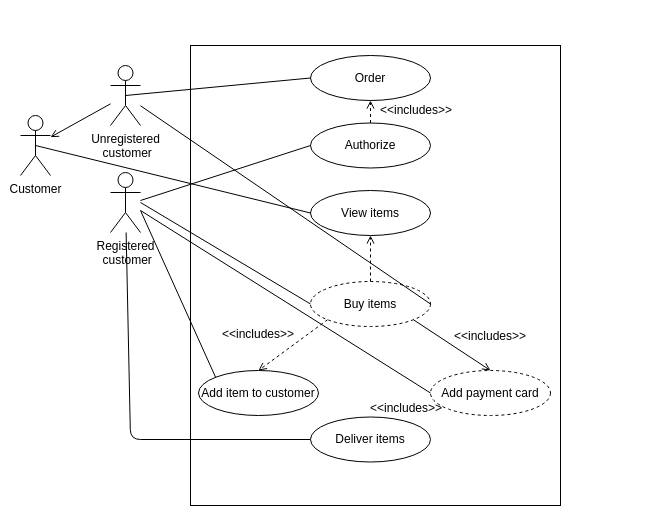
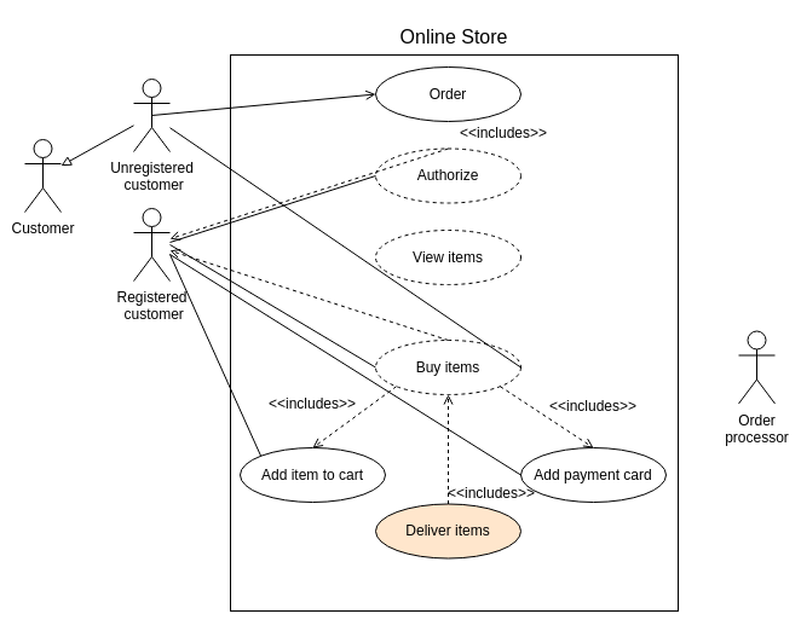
+ <mxCell id="7" value="&lt;font style=&quot;font-size: 16px&quot;&gt;Online Store&lt;/font&gt;" style="text;html=1;strokeColor=none;fillColor=none;align=center;verticalAlign=middle;whiteSpace=wrap;rounded=0;" vertex="1" parent="1"><mxGeometry x="318" y="20" width="114" height="20" as="geometry" /></mxCell>
- <mxCell id="14" value="" style="endArrow=none;html=1;exitX=0.5;exitY=0.5;exitDx=0;exitDy=0;exitPerimeter=0;entryX=0;entryY=0.5;entryDx=0;entryDy=0;" edge="1" parent="1" source="3" target="8"><mxGeometry width="50" height="50" relative="1" as="geometry"><mxPoint x="230" y="250" as="sourcePoint" /><mxPoint x="280" y="200" as="targetPoint" /></mxGeometry></mxCell>
+ <mxCell id="14" value="" style="endArrow=open;html=1;exitX=0.5;exitY=0.5;exitDx=0;exitDy=0;exitPerimeter=0;entryX=0;entryY=0.5;entryDx=0;entryDy=0;" edge="1" parent="1" source="3" target="8"><mxGeometry width="50" height="50" relative="1" as="geometry"><mxPoint x="230" y="250" as="sourcePoint" /><mxPoint x="280" y="200" as="targetPoint" /></mxGeometry></mxCell>
- <mxCell id="15" value="" style="endArrow=open;html=1;entryX=0.5;entryY=1;entryDx=0;entryDy=0;exitX=0.5;exitY=0;exitDx=0;exitDy=0;endFill=0;dashed=1;" edge="1" parent="1" source="9" target="8"><mxGeometry width="50" height="50" relative="1" as="geometry"><mxPoint x="430" y="130" as="sourcePoint" /><mxPoint x="480" y="80" as="targetPoint" /></mxGeometry></mxCell>
+ <mxCell id="15" value="" style="endArrow=open;html=1;exitX=0.5;exitY=0;exitDx=0;exitDy=0;endFill=0;dashed=1;" edge="1" parent="1" source="9" target="4"><mxGeometry width="50" height="50" relative="1" as="geometry"><mxPoint x="430" y="130" as="sourcePoint" /><mxPoint x="480" y="80" as="targetPoint" /></mxGeometry></mxCell>
- <mxCell id="5" value="" style="endArrow=open;html=1;endFill=0;" edge="1" parent="1" source="3" target="2"><mxGeometry width="50" height="50" relative="1" as="geometry"><mxPoint x="110" y="205" as="sourcePoint" /><mxPoint x="70" y="175" as="targetPoint" /></mxGeometry></mxCell>
+ <mxCell id="5" value="" style="endArrow=block;html=1;endFill=0;" edge="1" parent="1" source="3" target="2"><mxGeometry width="50" height="50" relative="1" as="geometry"><mxPoint x="110" y="205" as="sourcePoint" /><mxPoint x="70" y="175" as="targetPoint" /></mxGeometry></mxCell>
- <mxCell id="9" value="Authorize" style="ellipse;whiteSpace=wrap;html=1;" vertex="1" parent="1"><mxGeometry x="310" y="122.5" width="120" height="45" as="geometry" /></mxCell>
+ <mxCell id="9" value="Authorize" style="ellipse;whiteSpace=wrap;html=1;dashed=1;" vertex="1" parent="1"><mxGeometry x="310" y="122.5" width="120" height="45" as="geometry" /></mxCell>
- <mxCell id="22" value="" style="endArrow=none;html=1;entryX=0;entryY=0.5;entryDx=0;entryDy=0;exitX=0.5;exitY=0.5;exitDx=0;exitDy=0;exitPerimeter=0;" edge="1" parent="1" source="2" target="10"><mxGeometry width="50" height="50" relative="1" as="geometry"><mxPoint x="130" y="100" as="sourcePoint" /><mxPoint x="320" y="87.5" as="targetPoint" /></mxGeometry></mxCell>
- <mxCell id="10" value="View items" style="ellipse;whiteSpace=wrap;html=1;" vertex="1" parent="1"><mxGeometry x="310" y="190" width="120" height="45" as="geometry" /></mxCell>
+ <mxCell id="10" value="View items" style="ellipse;whiteSpace=wrap;html=1;dashed=1;" vertex="1" parent="1"><mxGeometry x="310" y="190" width="120" height="45" as="geometry" /></mxCell>
- <mxCell id="17" value="" style="endArrow=open;html=1;exitX=0.5;exitY=0;exitDx=0;exitDy=0;endFill=0;dashed=1;entryX=0.5;entryY=1;entryDx=0;entryDy=0;" edge="1" parent="1" source="11" target="10"><mxGeometry width="50" height="50" relative="1" as="geometry"><mxPoint x="380" y="132.5" as="sourcePoint" /><mxPoint x="370" y="230" as="targetPoint" /></mxGeometry></mxCell>
+ <mxCell id="17" value="" style="endArrow=open;html=1;exitX=0.5;exitY=0;exitDx=0;exitDy=0;endFill=0;dashed=1;" edge="1" parent="1" source="11" target="4"><mxGeometry width="50" height="50" relative="1" as="geometry"><mxPoint x="380" y="132.5" as="sourcePoint" /><mxPoint x="370" y="230" as="targetPoint" /></mxGeometry></mxCell>
+ <mxCell id="27" value="Order &lt;br&gt;processor" style="shape=umlActor;verticalLabelPosition=bottom;verticalAlign=top;html=1;outlineConnect=0;" vertex="1" parent="1"><mxGeometry x="610" y="273.5" width="30" height="60" as="geometry" /></mxCell>
- <mxCell id="16" value="" style="endArrow=open;html=1;entryX=0.5;entryY=0;entryDx=0;entryDy=0;exitX=1;exitY=1;exitDx=0;exitDy=0;endFill=0;dashed=0;" edge="1" parent="1" source="11" target="12"><mxGeometry width="50" height="50" relative="1" as="geometry"><mxPoint x="413" y="132.5" as="sourcePoint" /><mxPoint x="413" y="110" as="targetPoint" /></mxGeometry></mxCell>
+ <mxCell id="16" value="" style="endArrow=open;html=1;entryX=0.5;entryY=0;entryDx=0;entryDy=0;exitX=1;exitY=1;exitDx=0;exitDy=0;endFill=0;dashed=1;" edge="1" parent="1" source="11" target="12"><mxGeometry width="50" height="50" relative="1" as="geometry"><mxPoint x="413" y="132.5" as="sourcePoint" /><mxPoint x="413" y="110" as="targetPoint" /></mxGeometry></mxCell>
+ <mxCell id="31" value="" style="endArrow=open;html=1;exitX=0.5;exitY=0;exitDx=0;exitDy=0;endFill=0;dashed=1;entryX=0.5;entryY=1;entryDx=0;entryDy=0;" edge="1" parent="1" source="29" target="11"><mxGeometry width="50" height="50" relative="1" as="geometry"><mxPoint x="337.1" y="329.23" as="sourcePoint" /><mxPoint x="268" y="380" as="targetPoint" /></mxGeometry></mxCell>
- <mxCell id="12" value="Add payment card" style="ellipse;whiteSpace=wrap;html=1;dashed=1;" vertex="1" parent="1"><mxGeometry x="430" y="370" width="120" height="45" as="geometry" /></mxCell>
+ <mxCell id="12" value="Add payment card" style="ellipse;whiteSpace=wrap;html=1;" vertex="1" parent="1"><mxGeometry x="430" y="370" width="120" height="45" as="geometry" /></mxCell>
- <mxCell id="13" value="Add item to customer" style="ellipse;whiteSpace=wrap;html=1;" vertex="1" parent="1"><mxGeometry x="198" y="370" width="120" height="45" as="geometry" /></mxCell>
+ <mxCell id="13" value="Add item to cart" style="ellipse;whiteSpace=wrap;html=1;" vertex="1" parent="1"><mxGeometry x="198" y="370" width="120" height="45" as="geometry" /></mxCell>
- <mxCell id="30" value="" style="endArrow=none;html=1;entryX=0;entryY=0.5;entryDx=0;entryDy=0;" edge="1" parent="1" source="4" target="29"><mxGeometry width="50" height="50" relative="1" as="geometry"><mxPoint x="140" y="270" as="sourcePoint" /><mxPoint x="430" y="280" as="targetPoint" /><Array as="points"><mxPoint x="130" y="439" /></Array></mxGeometry></mxCell>
- <mxCell id="29" value="Deliver items" style="ellipse;whiteSpace=wrap;html=1;" vertex="1" parent="1"><mxGeometry x="310" y="416.5" width="120" height="45" as="geometry" /></mxCell>
+ <mxCell id="29" value="Deliver items" style="ellipse;whiteSpace=wrap;html=1;fillColor=#ffe6cc;" vertex="1" parent="1"><mxGeometry x="310" y="416.5" width="120" height="45" as="geometry" /></mxCell>
